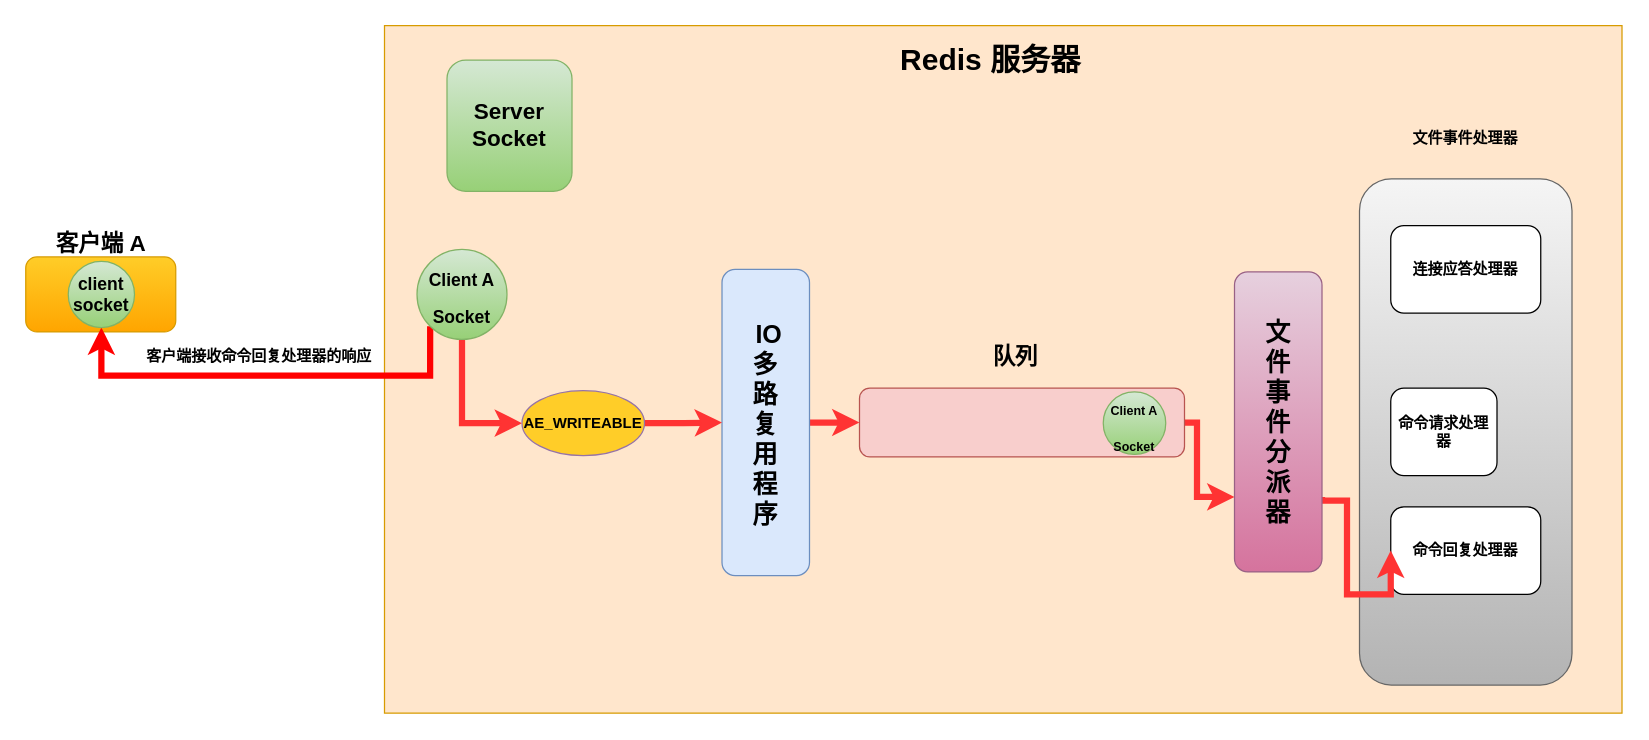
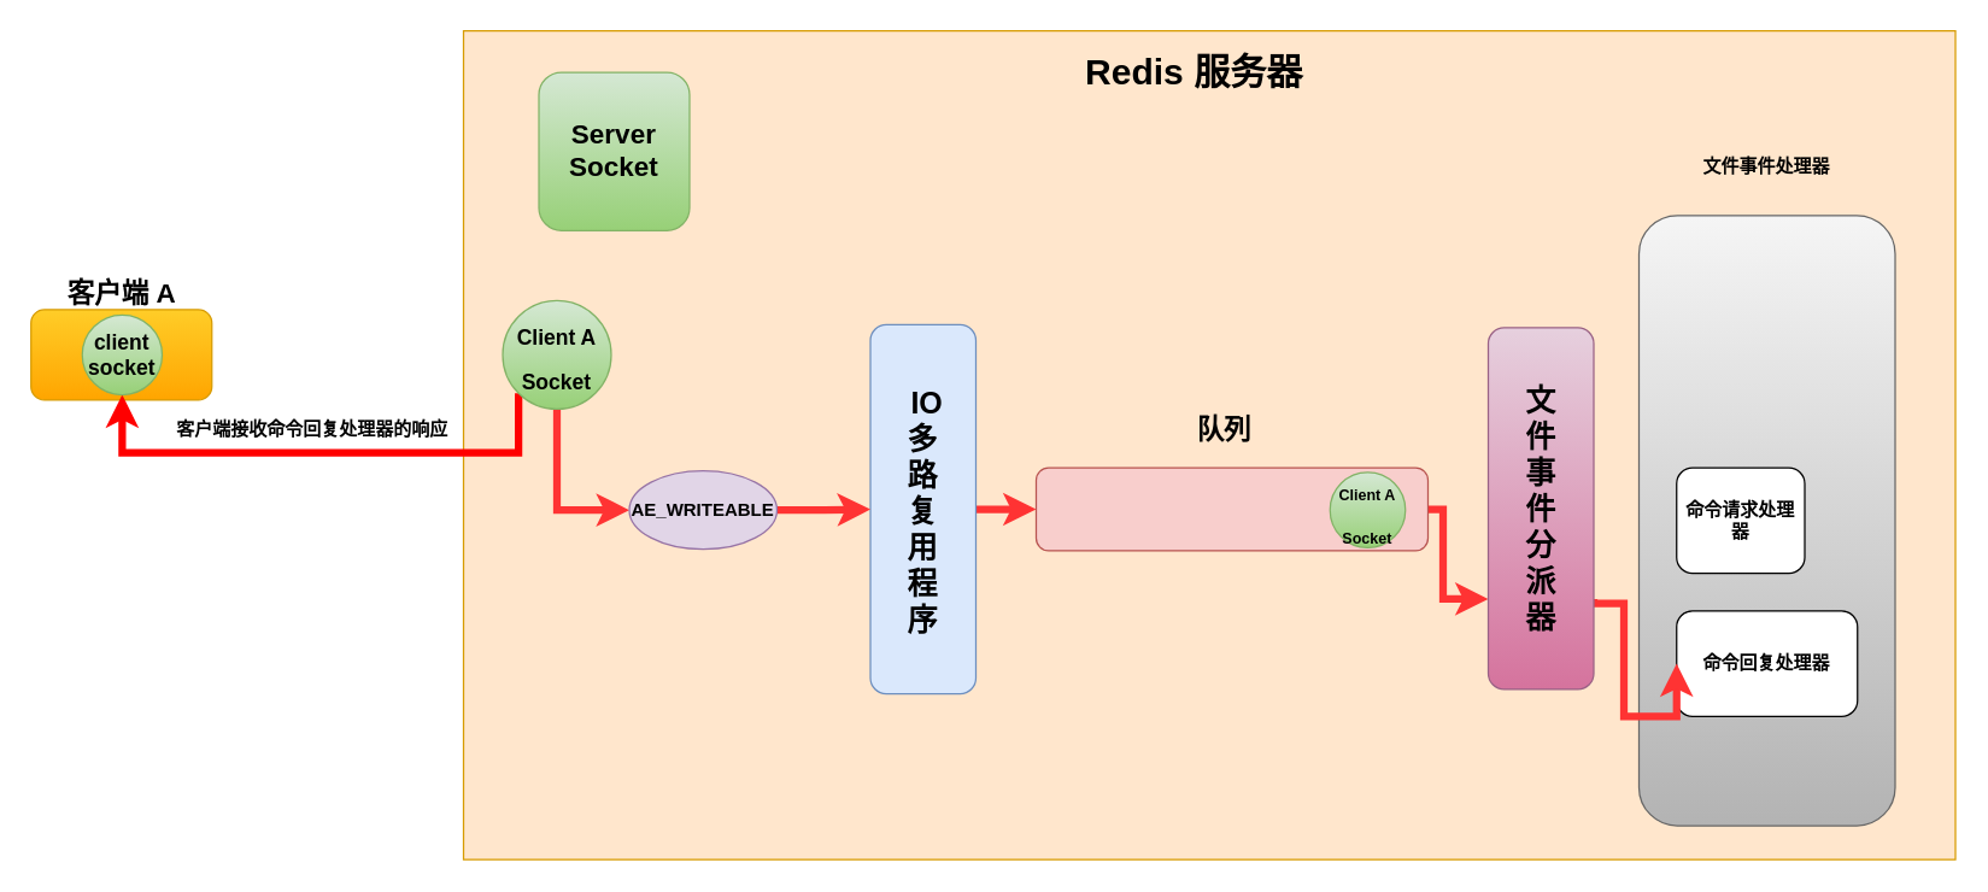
- <mxCell id="10" value="连接应答处理器" style="rounded=1;whiteSpace=wrap;html=1;fontStyle=1;" vertex="1" parent="1"><mxGeometry x="1112" y="180" width="120" height="70" as="geometry" /></mxCell>
- <mxCell id="25" value="AE_WRITEABLE" style="ellipse;whiteSpace=wrap;html=1;fontStyle=1;fillColor=#ffcd28;strokeColor=#9673a6;" vertex="1" parent="1"><mxGeometry x="417" y="312" width="98" height="52" as="geometry" /></mxCell>
+ <mxCell id="25" value="AE_WRITEABLE" style="ellipse;whiteSpace=wrap;html=1;fontStyle=1;fillColor=#e1d5e7;strokeColor=#9673a6;" vertex="1" parent="1"><mxGeometry x="417" y="312" width="98" height="52" as="geometry" /></mxCell>
